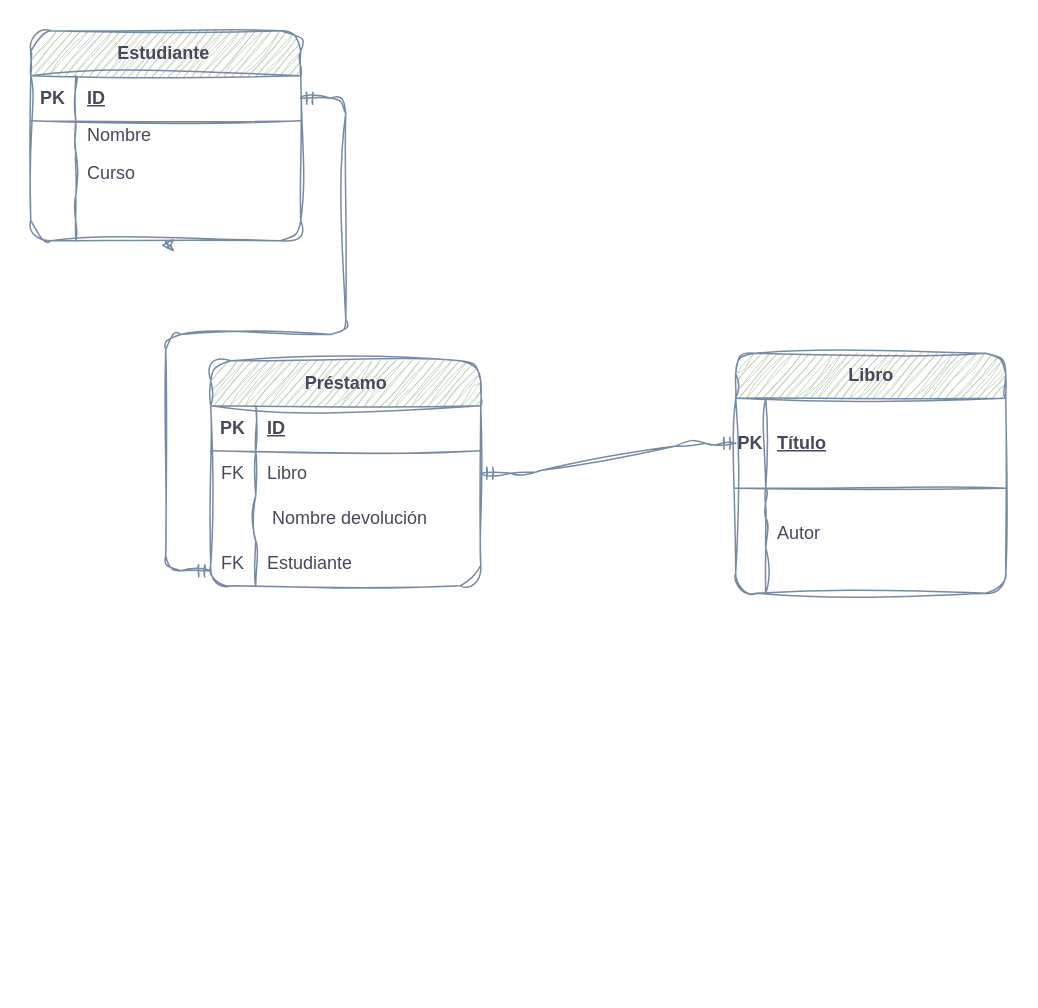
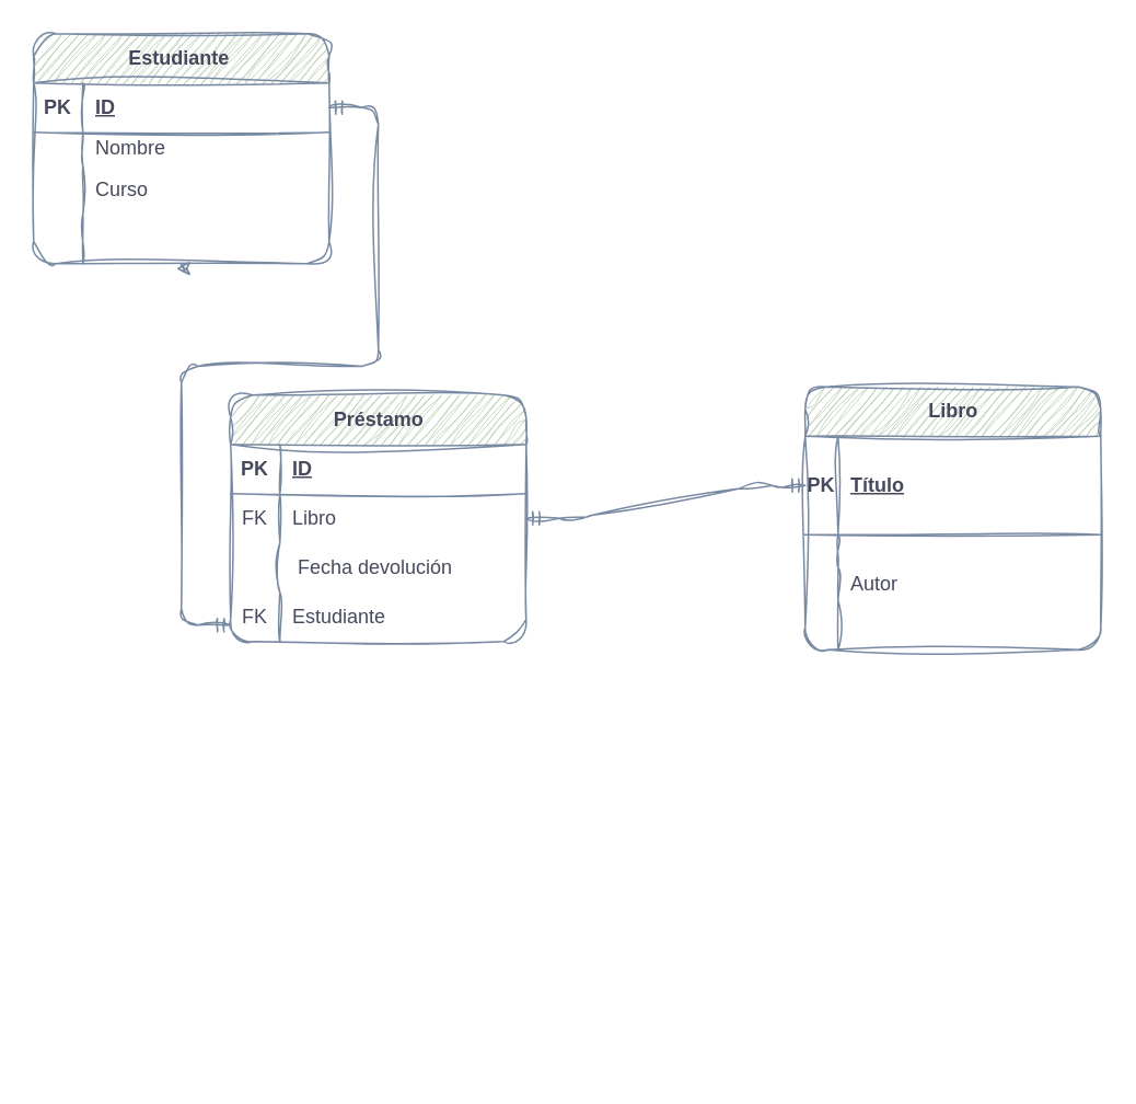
- <mxCell id="40" value="&amp;nbsp;Nombre devolución" style="shape=partialRectangle;connectable=0;fillColor=none;top=0;left=0;bottom=0;right=0;align=left;spacingLeft=6;overflow=hidden;whiteSpace=wrap;html=1;rounded=1;labelBackgroundColor=none;sketch=1;curveFitting=1;jiggle=2;strokeColor=#788AA3;fontColor=#46495D;" vertex="1" parent="38"><mxGeometry x="30" width="150" height="30" as="geometry"><mxRectangle width="150" height="30" as="alternateBounds" /></mxGeometry></mxCell>
+ <mxCell id="40" value="&amp;nbsp;Fecha devolución" style="shape=partialRectangle;connectable=0;fillColor=none;top=0;left=0;bottom=0;right=0;align=left;spacingLeft=6;overflow=hidden;whiteSpace=wrap;html=1;rounded=1;labelBackgroundColor=none;sketch=1;curveFitting=1;jiggle=2;strokeColor=#788AA3;fontColor=#46495D;" vertex="1" parent="38"><mxGeometry x="30" width="150" height="30" as="geometry"><mxRectangle width="150" height="30" as="alternateBounds" /></mxGeometry></mxCell>
